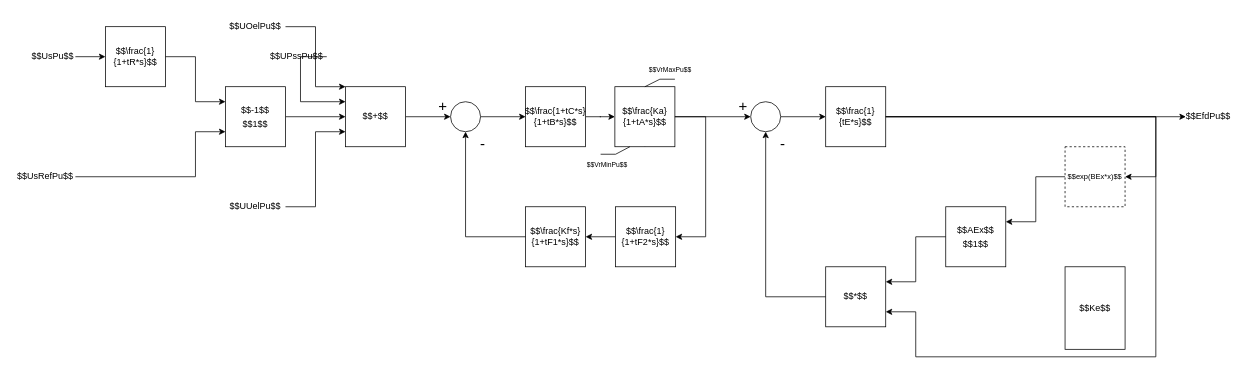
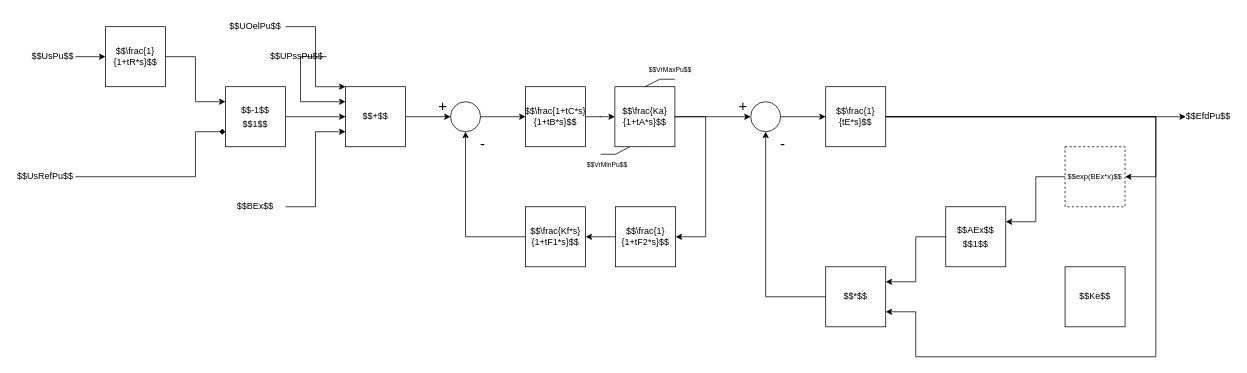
- <mxCell id="3" style="edgeStyle=orthogonalEdgeStyle;rounded=0;orthogonalLoop=1;jettySize=auto;html=1;entryX=0;entryY=0.75;entryDx=0;entryDy=0;exitX=1;exitY=0.5;exitDx=0;exitDy=0;" parent="1" source="50" target="5" edge="1"><mxGeometry relative="1" as="geometry"><Array as="points"><mxPoint y="235" x="260" /><mxPoint y="175" x="260" /></Array><mxPoint x="220" y="165" as="sourcePoint" /></mxGeometry></mxCell>
+ <mxCell id="3" style="edgeStyle=orthogonalEdgeStyle;rounded=0;orthogonalLoop=1;jettySize=auto;html=1;entryX=0;entryY=0.75;entryDx=0;entryDy=0;exitX=1;exitY=0.5;exitDx=0;exitDy=0;endArrow=diamond;" parent="1" source="50" target="5" edge="1"><mxGeometry relative="1" as="geometry"><Array as="points"><mxPoint y="235" x="260" /><mxPoint y="175" x="260" /></Array><mxPoint x="220" y="165" as="sourcePoint" /></mxGeometry></mxCell>
- <mxCell id="53" value="$$UUelPu$$" style="text;strokeColor=none;align=center;fillColor=none;html=1;verticalAlign=middle;whiteSpace=wrap;rounded=0;" vertex="1" parent="1"><mxGeometry x="300" y="260" width="80" height="30" as="geometry" /></mxCell>
+ <mxCell id="53" value="$$BEx$$" style="text;strokeColor=none;align=center;fillColor=none;html=1;verticalAlign=middle;whiteSpace=wrap;rounded=0;" vertex="1" parent="1"><mxGeometry x="300" y="260" width="80" height="30" as="geometry" /></mxCell>
- <mxCell id="29" value="$$Ke$$" style="rounded=0;whiteSpace=wrap;html=1;" parent="1" vertex="1"><mxGeometry x="1419" y="355" width="80" height="110" as="geometry" /></mxCell>
+ <mxCell id="29" value="$$Ke$$" style="rounded=0;whiteSpace=wrap;html=1;" parent="1" vertex="1"><mxGeometry x="1419" y="355" width="80" height="80" as="geometry" /></mxCell>
